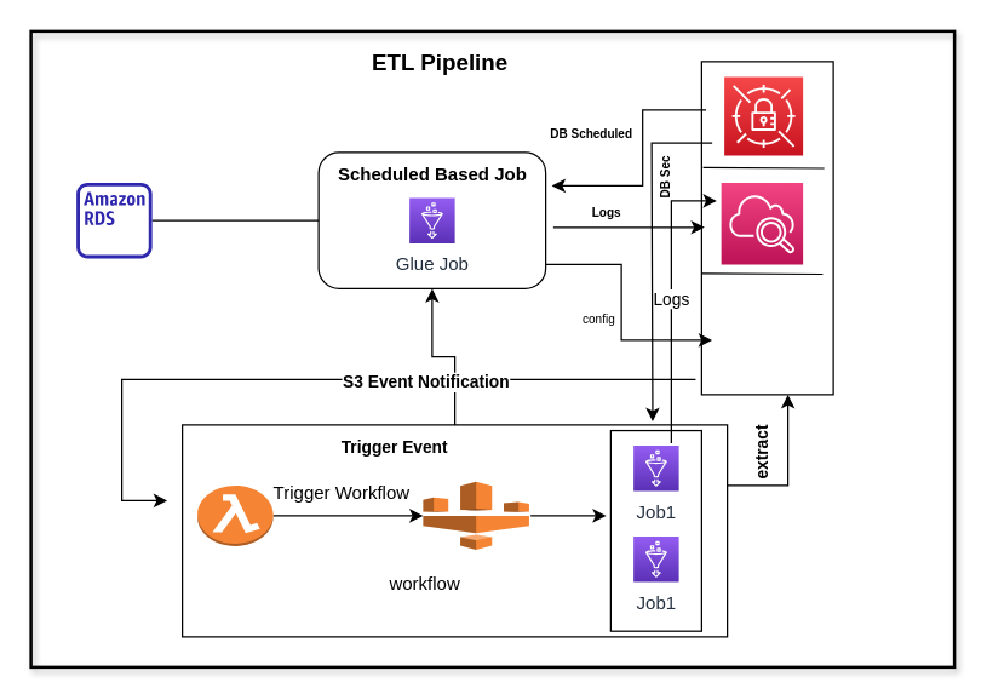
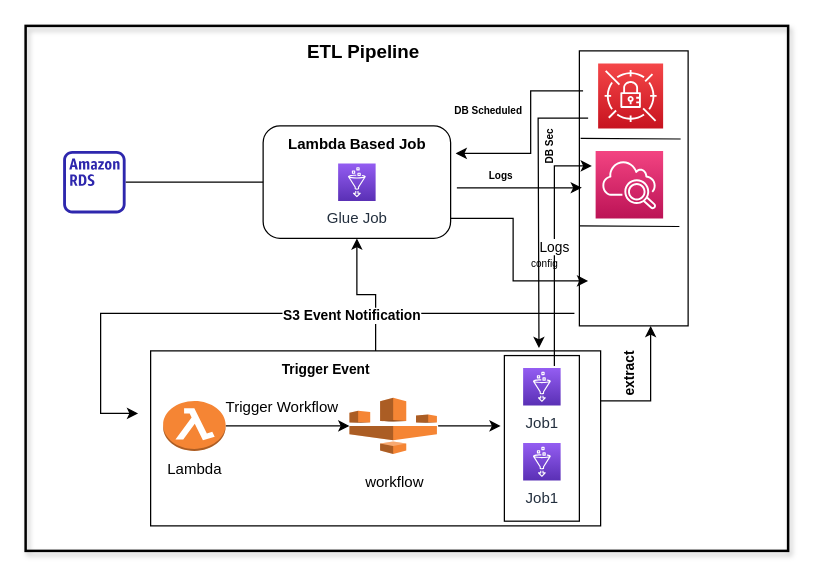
- <mxCell id="17" value="&lt;b&gt;Scheduled Based Job&lt;/b&gt;" style="text;html=1;align=center;verticalAlign=middle;resizable=0;points=[];autosize=1;strokeColor=none;fillColor=none;" vertex="1" parent="14"><mxGeometry width="150" height="30" as="geometry" /></mxCell>
+ <mxCell id="17" value="&lt;b&gt;Lambda Based Job&lt;/b&gt;" style="text;html=1;align=center;verticalAlign=middle;resizable=0;points=[];autosize=1;strokeColor=none;fillColor=none;" vertex="1" parent="14"><mxGeometry width="150" height="30" as="geometry" /></mxCell>
- <mxCell id="33" value="config" style="text;html=1;align=center;verticalAlign=middle;resizable=0;points=[];autosize=1;strokeColor=none;fillColor=none;fontSize=8;" vertex="1" parent="1"><mxGeometry x="375" y="200" width="40" height="20" as="geometry" /></mxCell>
+ <mxCell id="33" value="config" style="text;html=1;align=center;verticalAlign=middle;resizable=0;points=[];autosize=1;strokeColor=none;fillColor=none;fontSize=8;" vertex="1" parent="1"><mxGeometry x="415" y="200" width="40" height="20" as="geometry" /></mxCell>
+ <mxCell id="26" value="Lambda" style="text;html=1;align=center;verticalAlign=middle;resizable=0;points=[];autosize=1;strokeColor=none;fillColor=none;" vertex="1" parent="1"><mxGeometry x="120" y="360" width="70" height="30" as="geometry" /></mxCell>
- <mxCell id="27" value="workflow" style="text;html=1;align=center;verticalAlign=middle;resizable=0;points=[];autosize=1;strokeColor=none;fillColor=none;" vertex="1" parent="1"><mxGeometry x="245" y="370" width="70" height="30" as="geometry" /></mxCell>
+ <mxCell id="27" value="workflow" style="text;html=1;align=center;verticalAlign=middle;resizable=0;points=[];autosize=1;strokeColor=none;fillColor=none;" vertex="1" parent="1"><mxGeometry x="280" y="370" width="70" height="30" as="geometry" /></mxCell>
